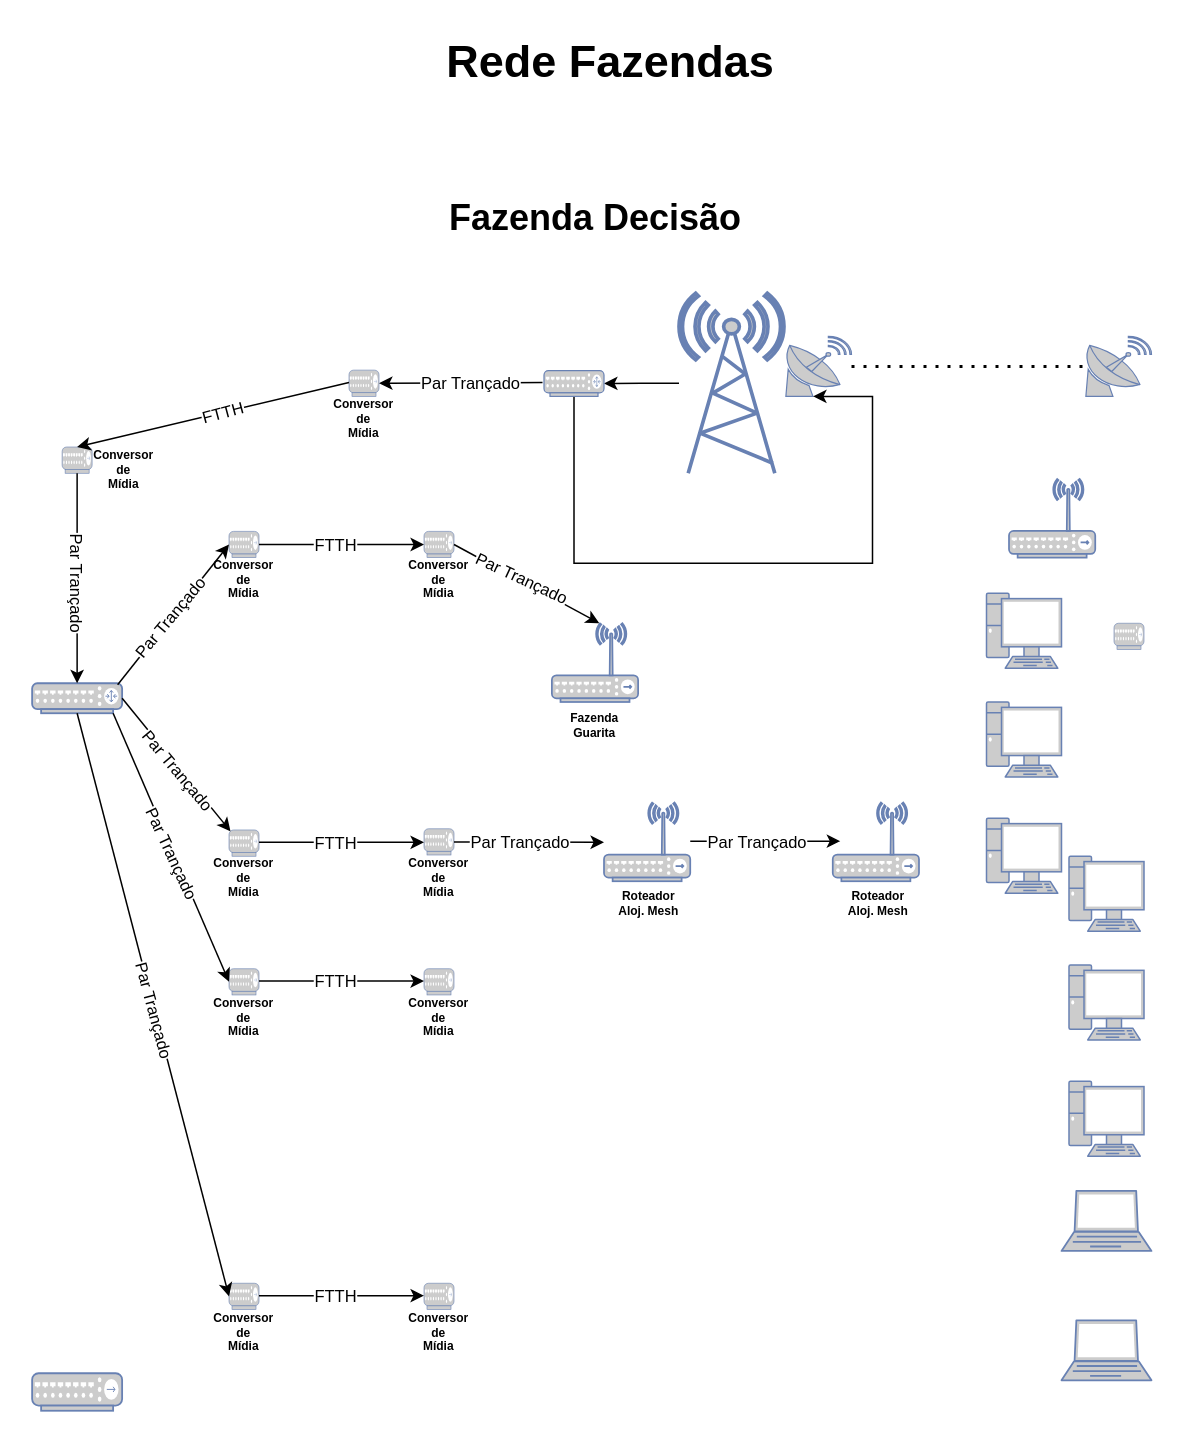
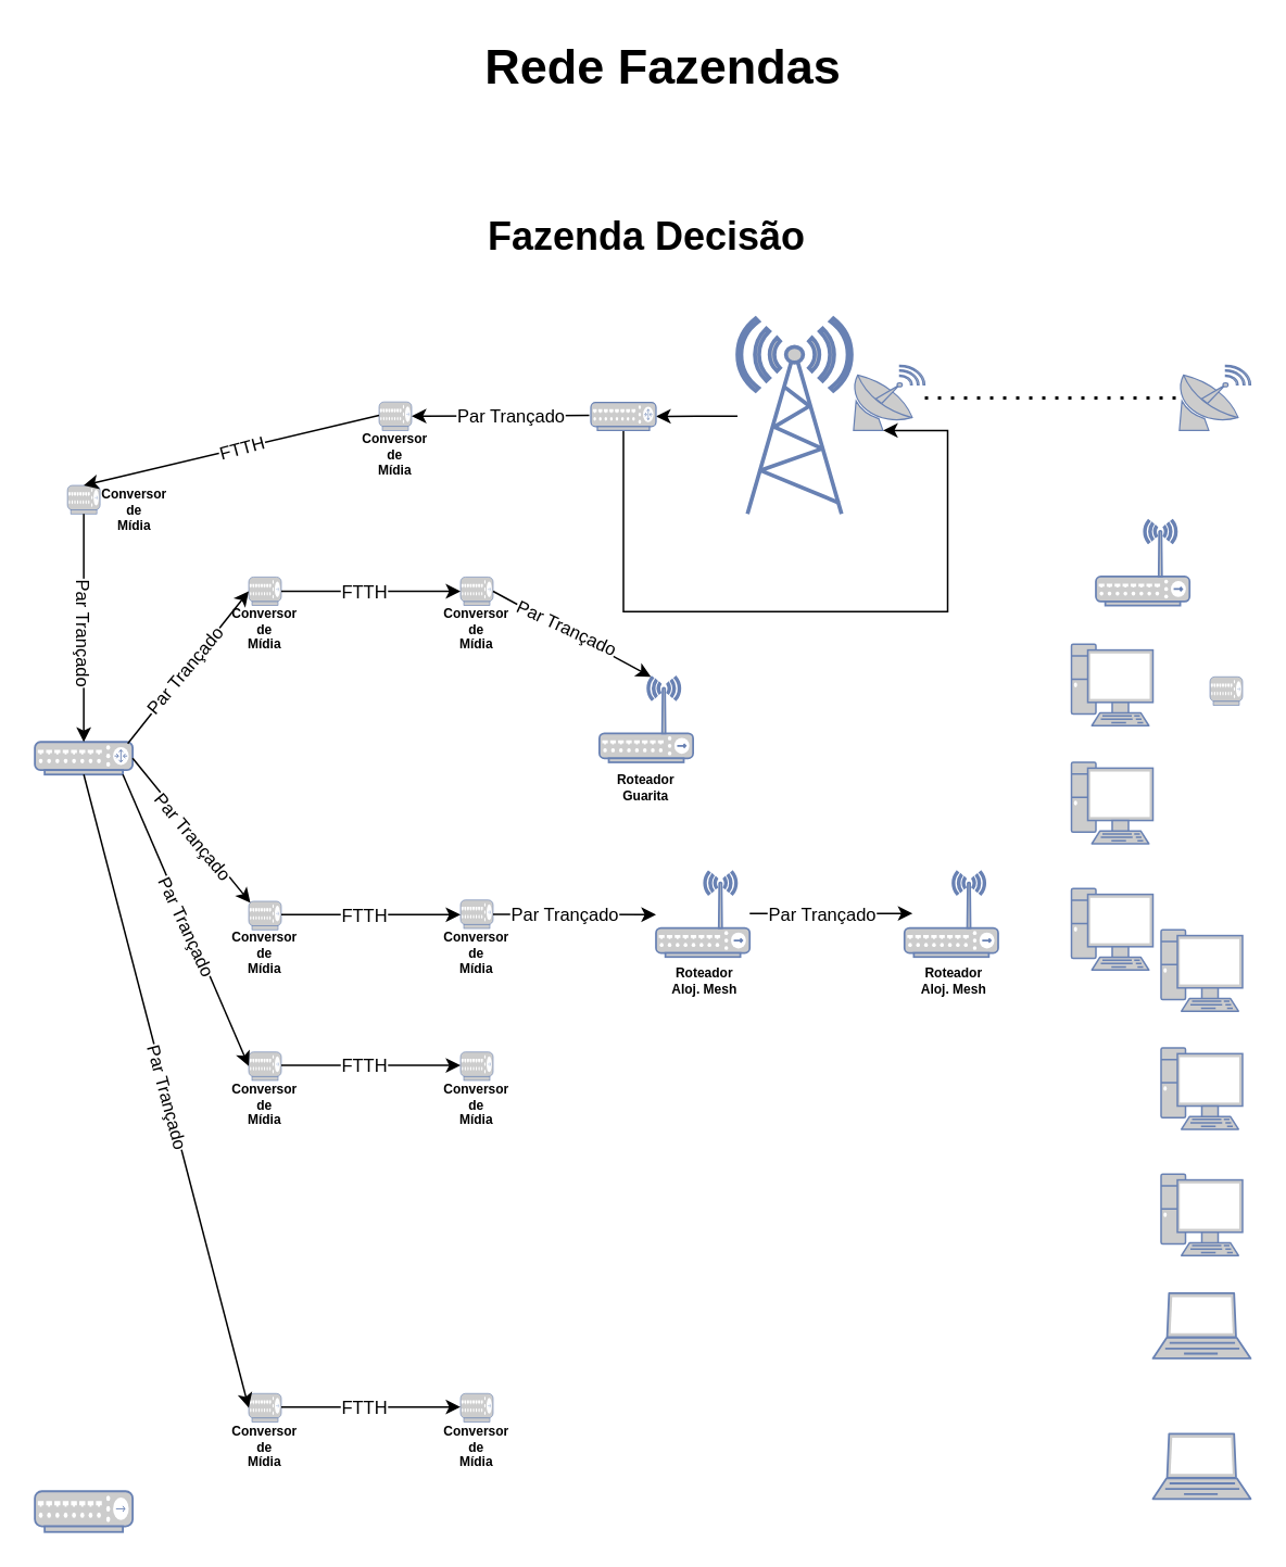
- <mxCell id="60" value="Fazenda&lt;br&gt;Guarita" style="text;html=1;strokeColor=none;fillColor=none;align=center;verticalAlign=middle;whiteSpace=wrap;rounded=0;fontSize=8;fontStyle=1" vertex="1" parent="1"><mxGeometry x="366" y="467.5" width="60" height="30" as="geometry" /></mxCell>
+ <mxCell id="60" value="Roteador&lt;br&gt;Guarita" style="text;html=1;strokeColor=none;fillColor=none;align=center;verticalAlign=middle;whiteSpace=wrap;rounded=0;fontSize=8;fontStyle=1" vertex="1" parent="1"><mxGeometry x="366" y="467.5" width="60" height="30" as="geometry" /></mxCell>
